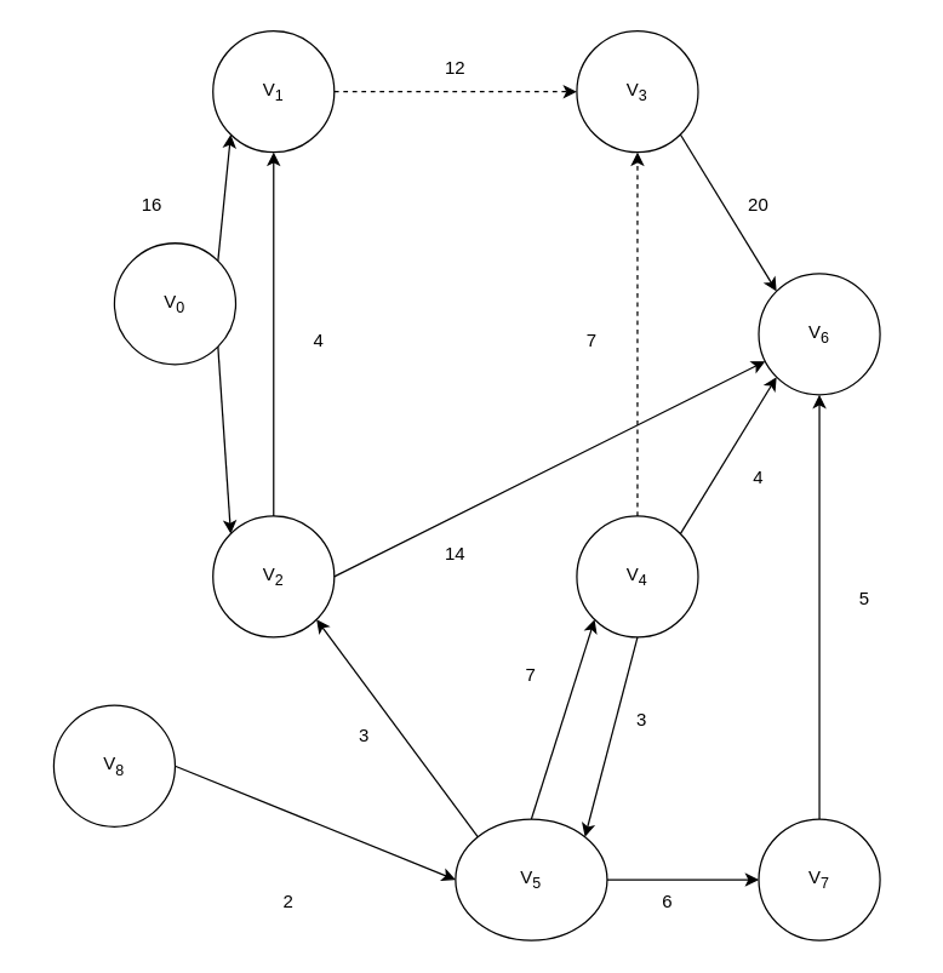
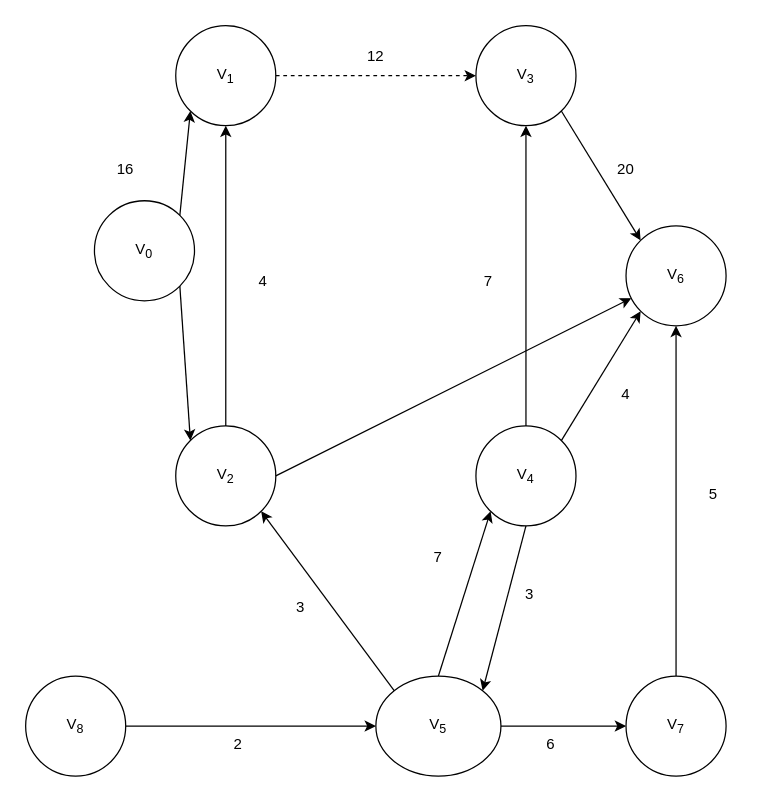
- <mxCell id="16" value="" style="endArrow=classic;html=1;rounded=0;exitX=0.5;exitY=0;exitDx=0;exitDy=0;entryX=0.5;entryY=1;entryDx=0;entryDy=0;dashed=1;" edge="1" parent="1" source="6" target="5"><mxGeometry width="50" height="50" relative="1" as="geometry"><mxPoint x="360" y="370" as="sourcePoint" /><mxPoint x="410" y="320" as="targetPoint" /></mxGeometry></mxCell>
+ <mxCell id="16" value="" style="endArrow=classic;html=1;rounded=0;exitX=0.5;exitY=0;exitDx=0;exitDy=0;entryX=0.5;entryY=1;entryDx=0;entryDy=0;" edge="1" parent="1" source="6" target="5"><mxGeometry width="50" height="50" relative="1" as="geometry"><mxPoint x="360" y="370" as="sourcePoint" /><mxPoint x="410" y="320" as="targetPoint" /></mxGeometry></mxCell>
- <mxCell id="37" value="14" style="text;html=1;align=center;verticalAlign=middle;whiteSpace=wrap;rounded=0;" vertex="1" parent="1"><mxGeometry x="270" y="350" width="60" height="30" as="geometry" /></mxCell>
- <mxCell id="9" value="V&lt;sub&gt;8&lt;/sub&gt;" style="ellipse;whiteSpace=wrap;html=1;aspect=fixed;" vertex="1" parent="1"><mxGeometry x="35" y="465" width="80" height="80" as="geometry" /></mxCell>
+ <mxCell id="9" value="V&lt;sub&gt;8&lt;/sub&gt;" style="ellipse;whiteSpace=wrap;html=1;aspect=fixed;" vertex="1" parent="1"><mxGeometry x="20" y="540" width="80" height="80" as="geometry" /></mxCell>
